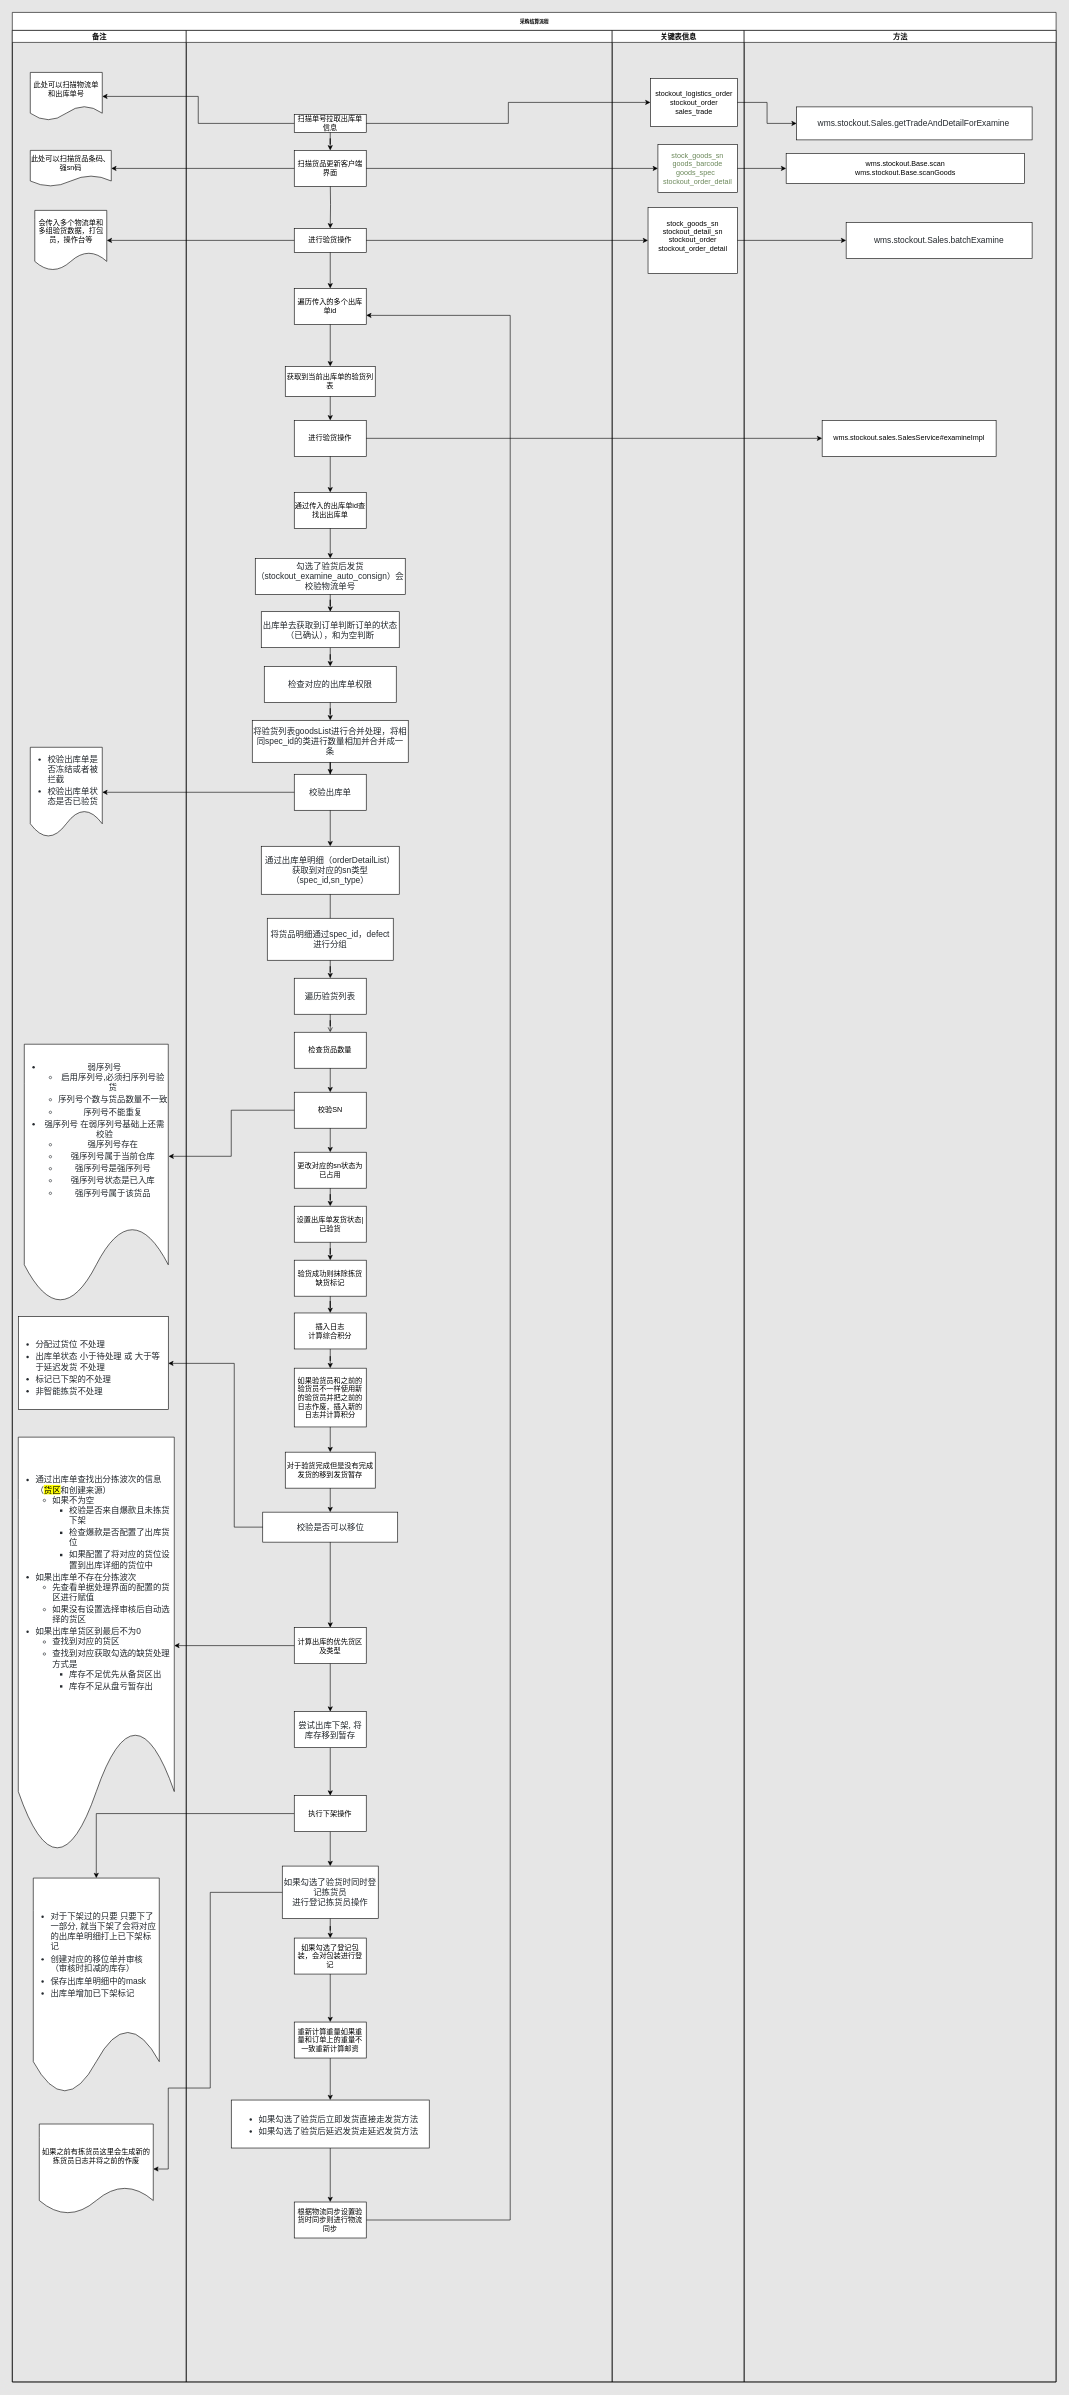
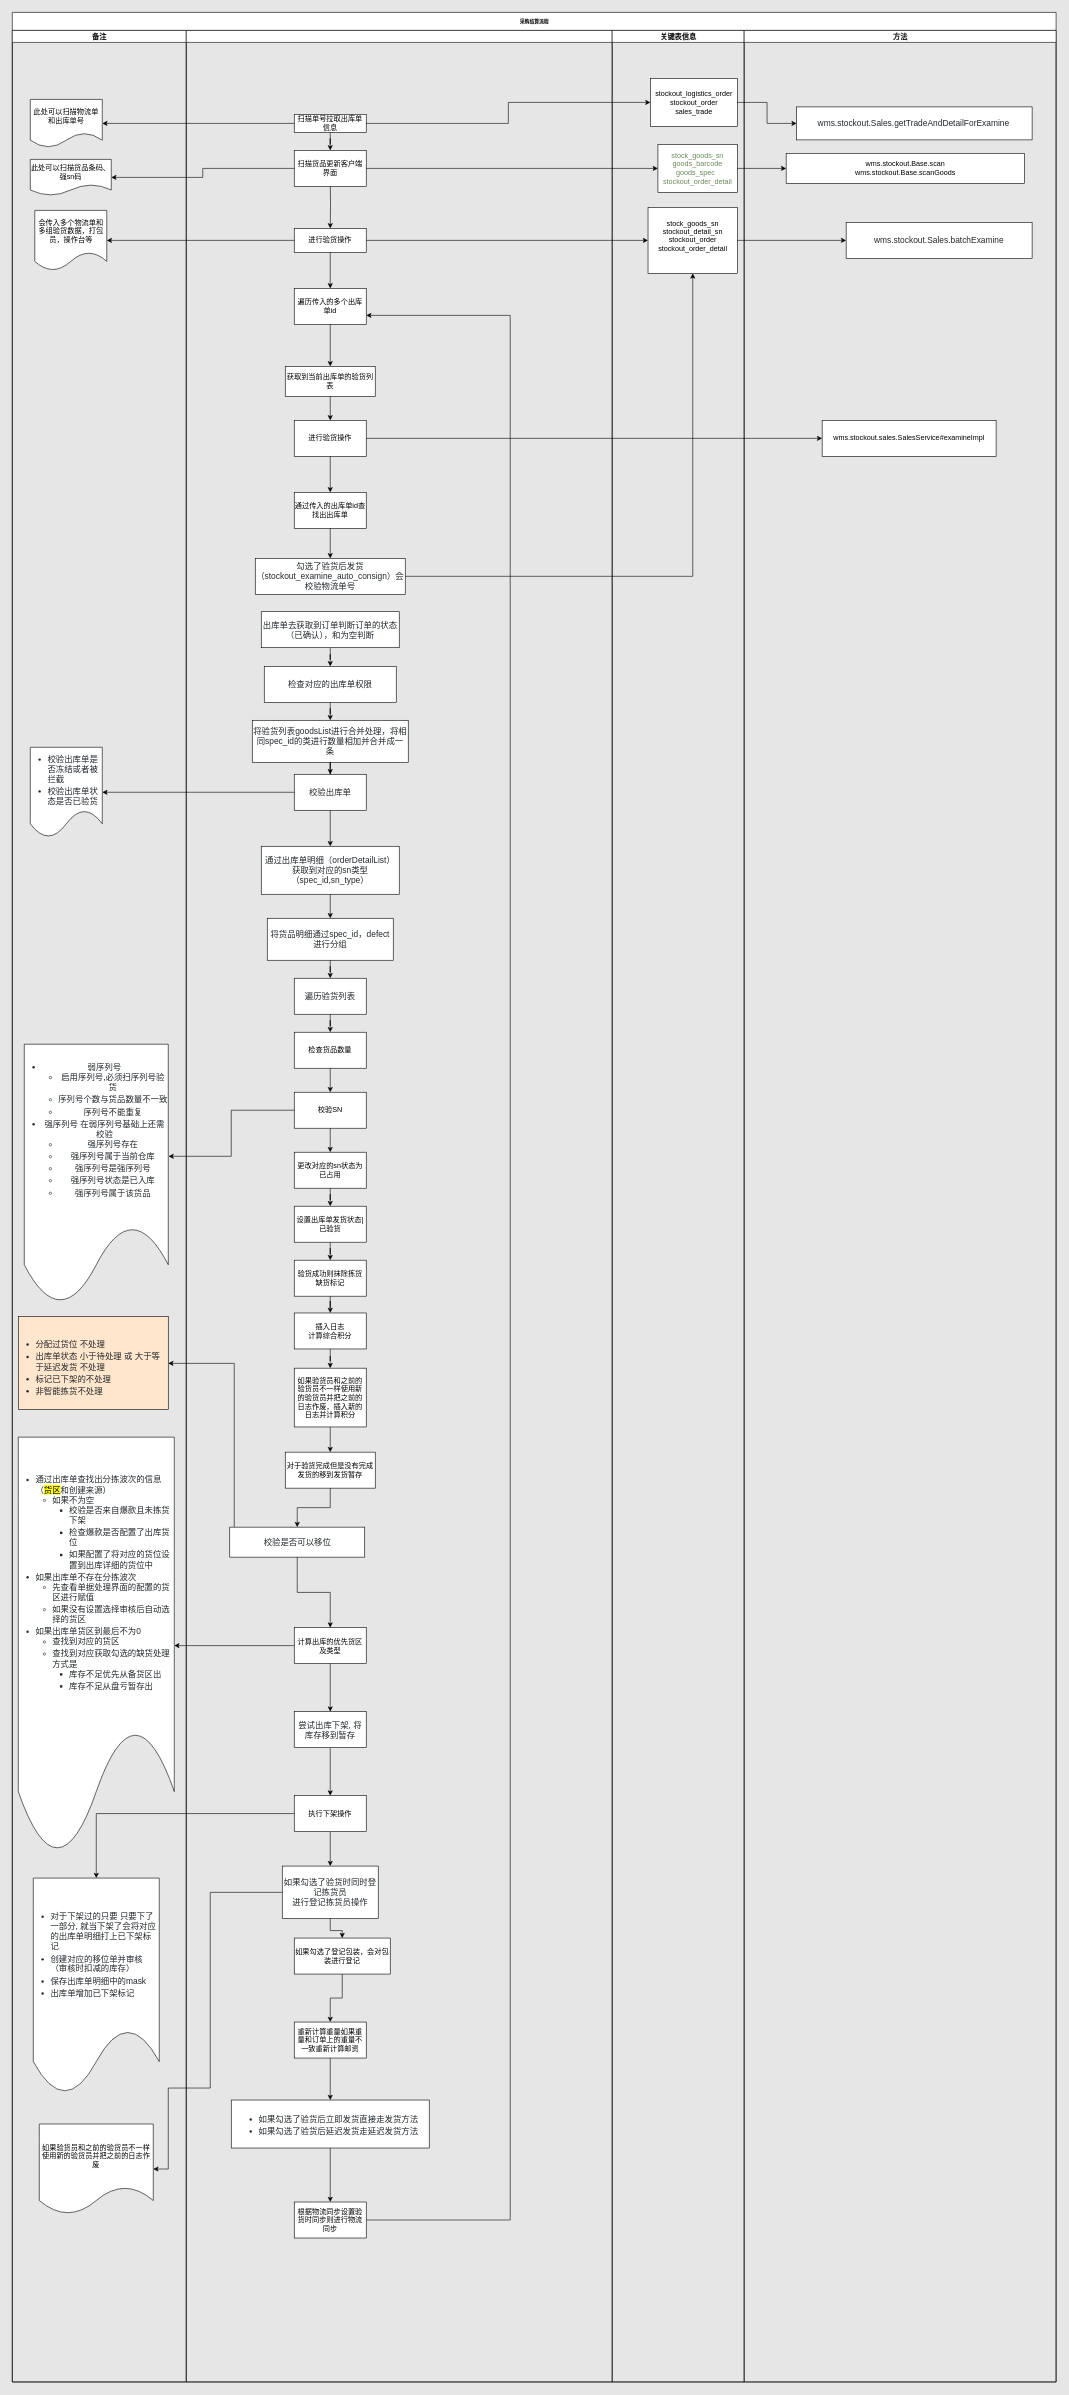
- <mxCell id="5" value="此处可以扫描物流单和出库单号" style="shape=document;whiteSpace=wrap;html=1;boundedLbl=1;rounded=0;" vertex="1" parent="3"><mxGeometry x="30" y="70" width="120" height="80" as="geometry" /></mxCell>
+ <mxCell id="5" value="此处可以扫描物流单和出库单号" style="shape=document;whiteSpace=wrap;html=1;boundedLbl=1;rounded=0;" vertex="1" parent="3"><mxGeometry x="30" y="115" width="120" height="80" as="geometry" /></mxCell>
- <mxCell id="4" value="此处可以扫描货品条码、&lt;br&gt;强sn码" style="shape=document;whiteSpace=wrap;html=1;boundedLbl=1;" vertex="1" parent="3"><mxGeometry x="30" y="200" width="135" height="60" as="geometry" /></mxCell>
+ <mxCell id="4" value="此处可以扫描货品条码、&lt;br&gt;强sn码" style="shape=document;whiteSpace=wrap;html=1;boundedLbl=1;" vertex="1" parent="3"><mxGeometry x="30" y="215" width="135" height="60" as="geometry" /></mxCell>
- <mxCell id="25" value="" style="edgeStyle=orthogonalEdgeStyle;rounded=0;orthogonalLoop=1;jettySize=auto;html=1;" edge="1" parent="13" source="23" target="24"><mxGeometry relative="1" as="geometry" /></mxCell>
+ <mxCell id="25" value="" style="edgeStyle=orthogonalEdgeStyle;rounded=0;orthogonalLoop=1;jettySize=auto;html=1;" edge="1" parent="13" source="23" target="71"><mxGeometry relative="1" as="geometry" /></mxCell>
- <mxCell id="35" value="" style="edgeStyle=orthogonalEdgeStyle;rounded=0;orthogonalLoop=1;jettySize=auto;html=1;endArrow=none;" edge="1" parent="13" source="32" target="34"><mxGeometry relative="1" as="geometry" /></mxCell>
+ <mxCell id="35" value="" style="edgeStyle=orthogonalEdgeStyle;rounded=0;orthogonalLoop=1;jettySize=auto;html=1;" edge="1" parent="13" source="32" target="34"><mxGeometry relative="1" as="geometry" /></mxCell>
- <mxCell id="39" value="" style="edgeStyle=orthogonalEdgeStyle;rounded=0;orthogonalLoop=1;jettySize=auto;html=1;endArrow=open;" edge="1" parent="13" source="36" target="38"><mxGeometry relative="1" as="geometry" /></mxCell>
+ <mxCell id="39" value="" style="edgeStyle=orthogonalEdgeStyle;rounded=0;orthogonalLoop=1;jettySize=auto;html=1;" edge="1" parent="13" source="36" target="38"><mxGeometry relative="1" as="geometry" /></mxCell>
- <mxCell id="9" value="&lt;br&gt;&lt;span style=&quot;color: rgb(36 , 41 , 46) ; font-family: , &amp;#34;blinkmacsystemfont&amp;#34; , , &amp;#34;pingfang sc&amp;#34; , &amp;#34;helvetica&amp;#34; , &amp;#34;arial&amp;#34; , &amp;#34;hiragino sans gb&amp;#34; , &amp;#34;microsoft yahei&amp;#34; , &amp;#34;simsun&amp;#34; , , &amp;#34;heiti&amp;#34; , , sans-serif ; font-size: 14px ; text-align: left&quot;&gt;&lt;/span&gt;&lt;ul style=&quot;box-sizing: border-box ; padding-left: 2em ; margin-top: 0px ; margin-bottom: 0px ; color: rgb(36 , 41 , 46) ; font-family: , &amp;#34;blinkmacsystemfont&amp;#34; , , &amp;#34;pingfang sc&amp;#34; , &amp;#34;helvetica&amp;#34; , &amp;#34;arial&amp;#34; , &amp;#34;hiragino sans gb&amp;#34; , &amp;#34;microsoft yahei&amp;#34; , &amp;#34;simsun&amp;#34; , , &amp;#34;heiti&amp;#34; , , sans-serif ; font-size: 14px ; text-align: left&quot;&gt;&lt;li style=&quot;box-sizing: border-box&quot;&gt;分配过货位 不处理&lt;/li&gt;&lt;li style=&quot;box-sizing: border-box ; margin-top: 0.25em&quot;&gt;出库单状态 小于待处理 或 大于等于延迟发货 不处理&lt;/li&gt;&lt;li style=&quot;box-sizing: border-box ; margin-top: 0.25em&quot;&gt;标记已下架的不处理&lt;/li&gt;&lt;li style=&quot;box-sizing: border-box ; margin-top: 0.25em&quot;&gt;非智能拣货不处理&lt;/li&gt;&lt;/ul&gt;" style="whiteSpace=wrap;html=1;rounded=0;" vertex="1" parent="3"><mxGeometry x="10" y="2144" width="250" height="155" as="geometry" /></mxCell>
+ <mxCell id="9" value="&lt;br&gt;&lt;span style=&quot;color: rgb(36 , 41 , 46) ; font-family: , &amp;#34;blinkmacsystemfont&amp;#34; , , &amp;#34;pingfang sc&amp;#34; , &amp;#34;helvetica&amp;#34; , &amp;#34;arial&amp;#34; , &amp;#34;hiragino sans gb&amp;#34; , &amp;#34;microsoft yahei&amp;#34; , &amp;#34;simsun&amp;#34; , , &amp;#34;heiti&amp;#34; , , sans-serif ; font-size: 14px ; text-align: left&quot;&gt;&lt;/span&gt;&lt;ul style=&quot;box-sizing: border-box ; padding-left: 2em ; margin-top: 0px ; margin-bottom: 0px ; color: rgb(36 , 41 , 46) ; font-family: , &amp;#34;blinkmacsystemfont&amp;#34; , , &amp;#34;pingfang sc&amp;#34; , &amp;#34;helvetica&amp;#34; , &amp;#34;arial&amp;#34; , &amp;#34;hiragino sans gb&amp;#34; , &amp;#34;microsoft yahei&amp;#34; , &amp;#34;simsun&amp;#34; , , &amp;#34;heiti&amp;#34; , , sans-serif ; font-size: 14px ; text-align: left&quot;&gt;&lt;li style=&quot;box-sizing: border-box&quot;&gt;分配过货位 不处理&lt;/li&gt;&lt;li style=&quot;box-sizing: border-box ; margin-top: 0.25em&quot;&gt;出库单状态 小于待处理 或 大于等于延迟发货 不处理&lt;/li&gt;&lt;li style=&quot;box-sizing: border-box ; margin-top: 0.25em&quot;&gt;标记已下架的不处理&lt;/li&gt;&lt;li style=&quot;box-sizing: border-box ; margin-top: 0.25em&quot;&gt;非智能拣货不处理&lt;/li&gt;&lt;/ul&gt;" style="whiteSpace=wrap;html=1;rounded=0;fillColor=#ffe6cc;" vertex="1" parent="3"><mxGeometry x="10" y="2144" width="250" height="155" as="geometry" /></mxCell>
- <mxCell id="60" value="&lt;div style=&quot;text-align: left&quot;&gt;&lt;span style=&quot;font-size: 14px&quot;&gt;&lt;font color=&quot;#24292e&quot;&gt;校验是否可以移位&lt;/font&gt;&lt;/span&gt;&lt;/div&gt;" style="whiteSpace=wrap;html=1;rounded=0;" vertex="1" parent="13"><mxGeometry x="127.5" y="2470" width="225" height="50" as="geometry" /></mxCell>
+ <mxCell id="60" value="&lt;div style=&quot;text-align: left&quot;&gt;&lt;span style=&quot;font-size: 14px&quot;&gt;&lt;font color=&quot;#24292e&quot;&gt;校验是否可以移位&lt;/font&gt;&lt;/span&gt;&lt;/div&gt;" style="whiteSpace=wrap;html=1;rounded=0;" vertex="1" parent="13"><mxGeometry x="72.5" y="2495" width="225" height="50" as="geometry" /></mxCell>
- <mxCell id="65" value="如果勾选了登记包装，会对包装进行登记" style="whiteSpace=wrap;html=1;rounded=0;" vertex="1" parent="13"><mxGeometry x="180" y="3180" width="120" height="60" as="geometry" /></mxCell>
+ <mxCell id="65" value="如果勾选了登记包装，会对包装进行登记" style="whiteSpace=wrap;html=1;rounded=0;" vertex="1" parent="13"><mxGeometry x="180" y="3180" width="160" height="60" as="geometry" /></mxCell>
- <mxCell id="12" value="如果之前有拣货员这里会生成新的拣货员日志并将之前的作废" style="shape=document;whiteSpace=wrap;html=1;boundedLbl=1;rounded=0;" vertex="1" parent="3"><mxGeometry x="45" y="3490" width="190" height="150" as="geometry" /></mxCell>
+ <mxCell id="12" value="如果验货员和之前的验货员不一样使用新的验货员并把之前的日志作废" style="shape=document;whiteSpace=wrap;html=1;boundedLbl=1;rounded=0;" vertex="1" parent="3"><mxGeometry x="45" y="3490" width="190" height="150" as="geometry" /></mxCell>
